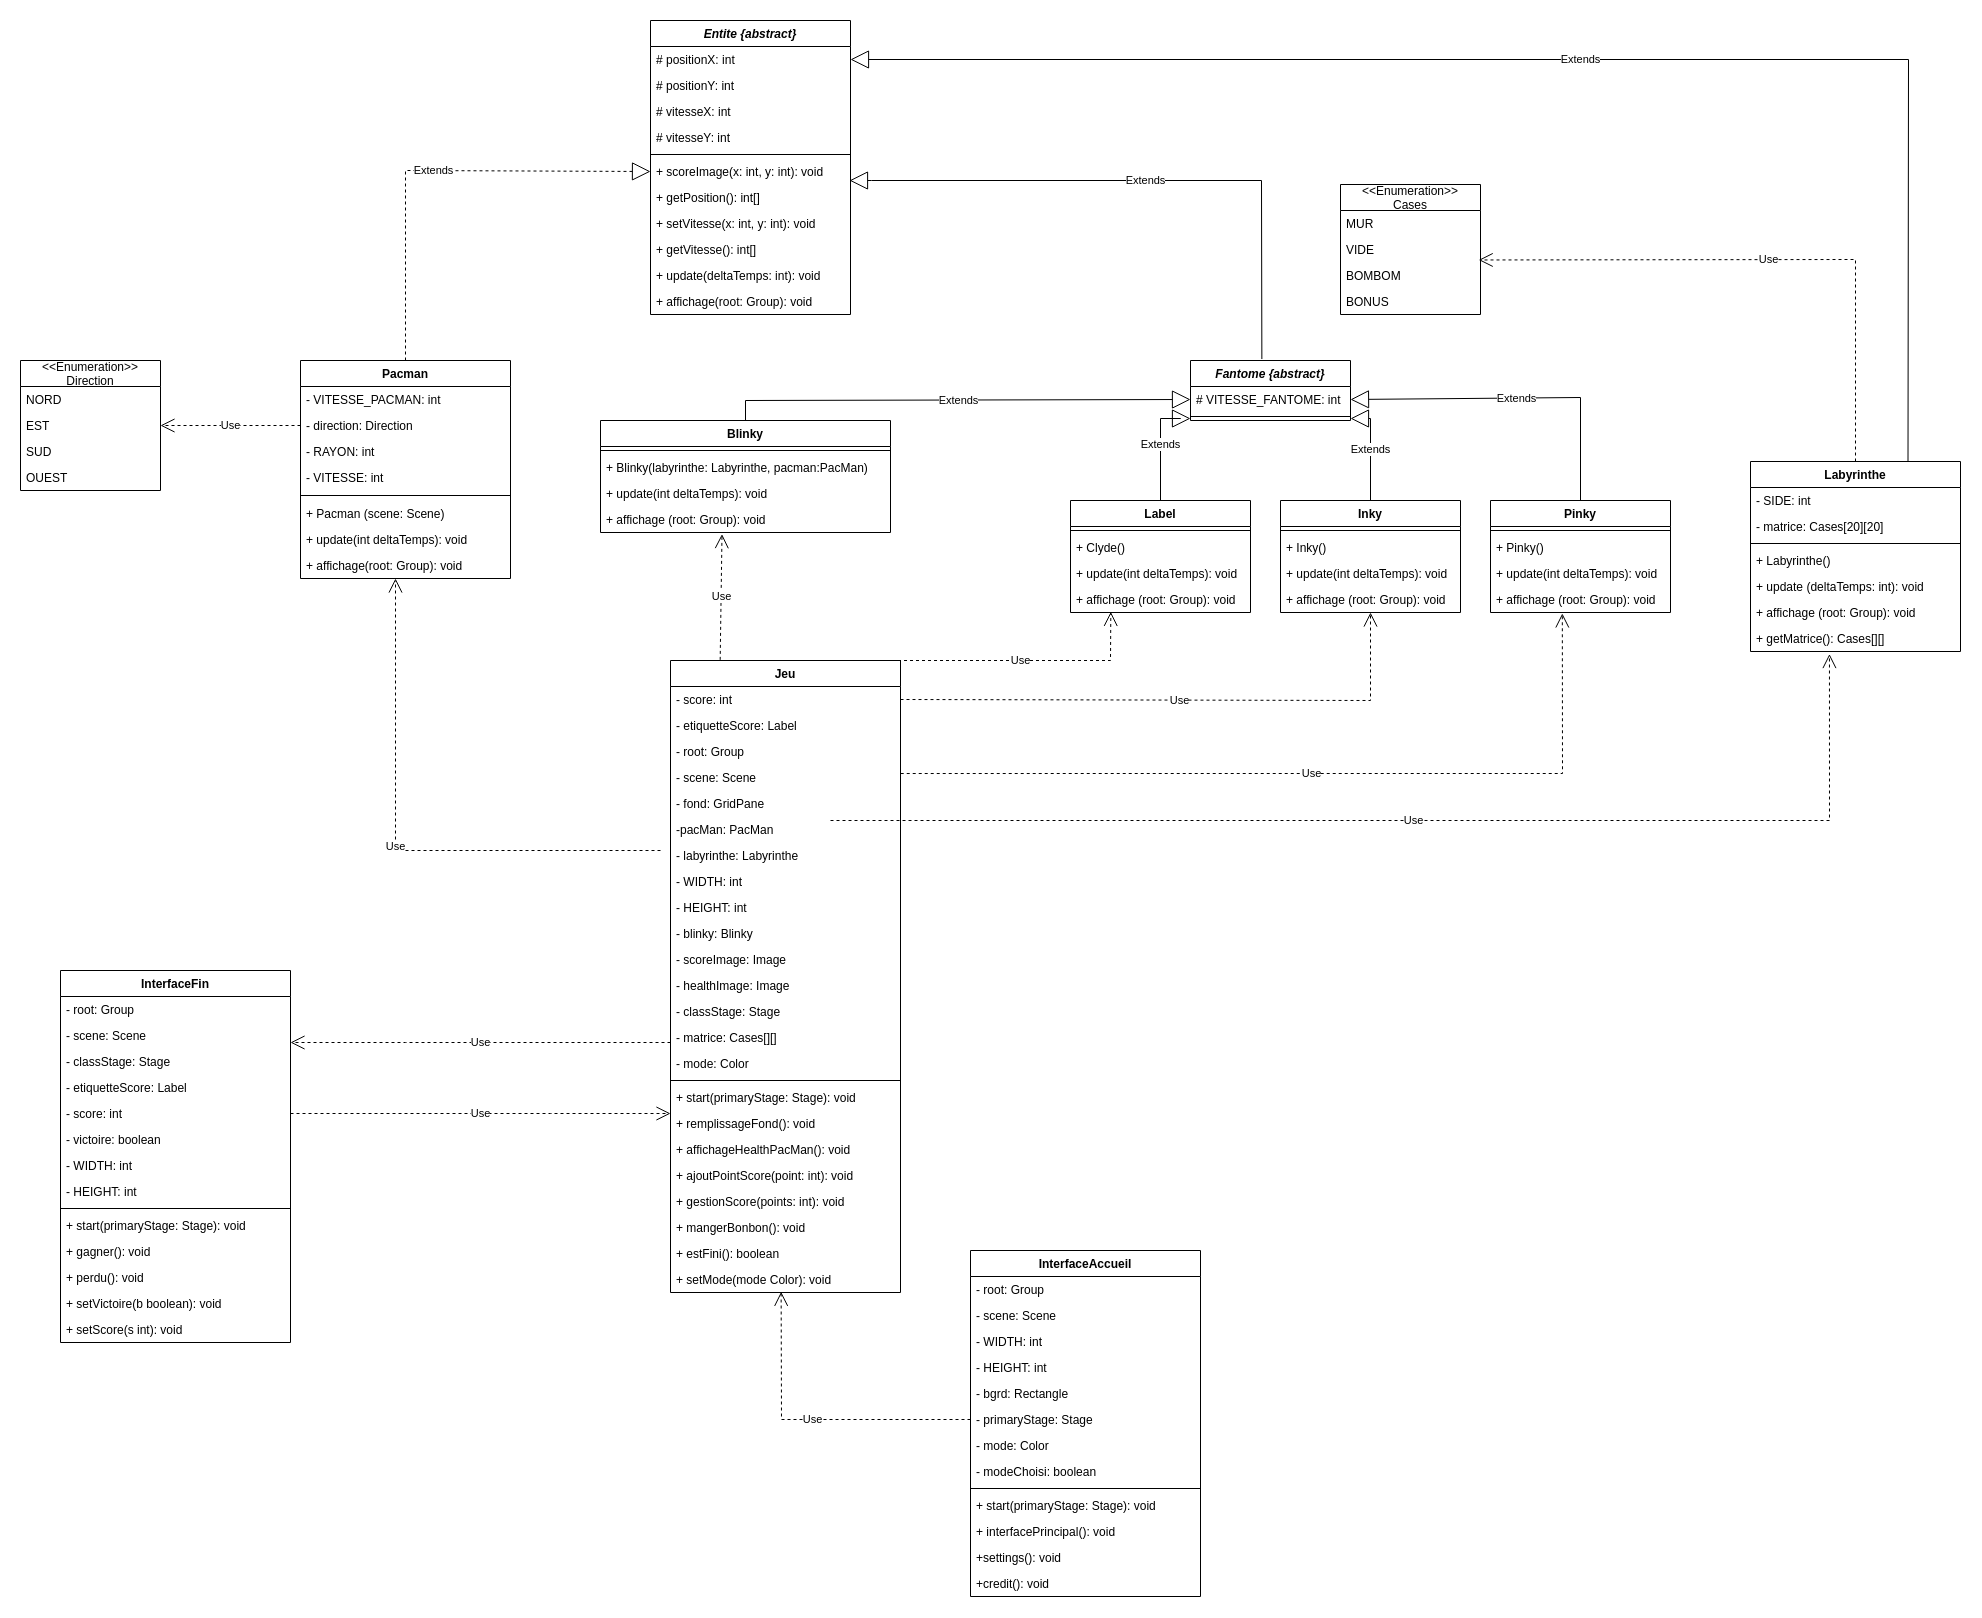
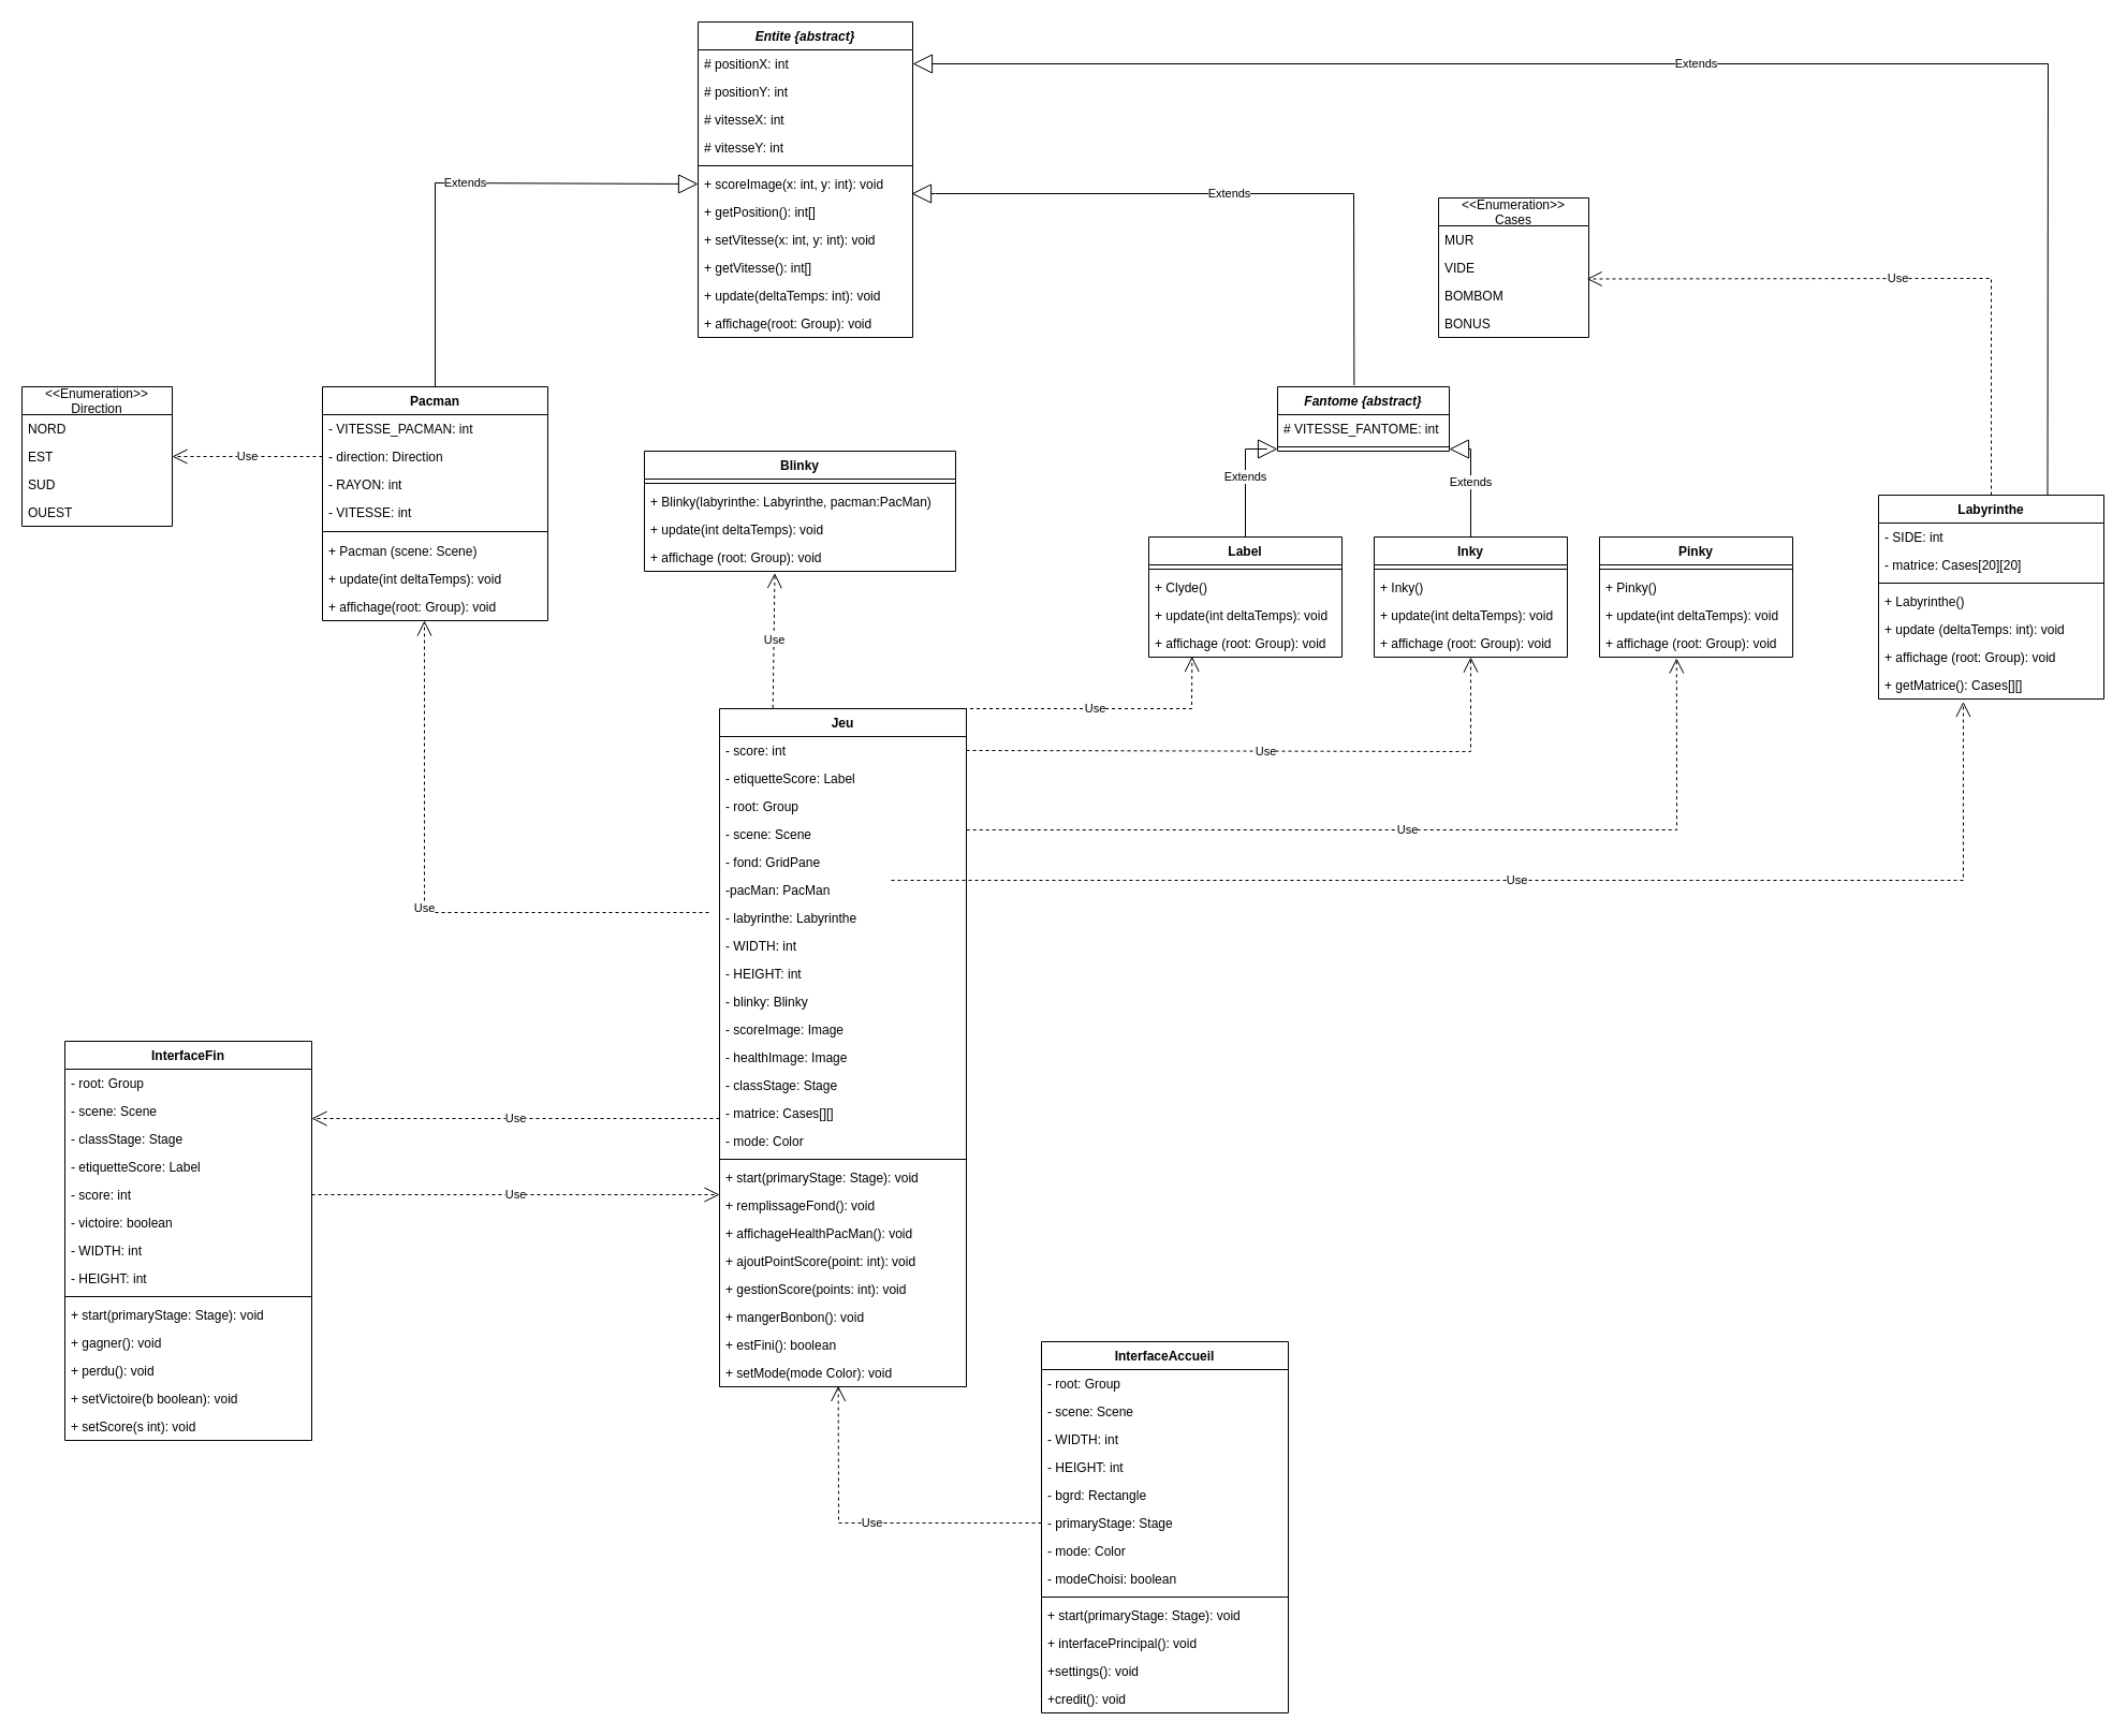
- <mxCell id="23" value="Extends" style="endArrow=block;endSize=16;endFill=0;html=1;rounded=0;exitX=0.5;exitY=0;exitDx=0;exitDy=0;entryX=0;entryY=0.5;entryDx=0;entryDy=0;dashed=1;" parent="1" source="14" target="8" edge="1"><mxGeometry width="160" relative="1" as="geometry"><mxPoint x="600" y="280" as="sourcePoint" /><mxPoint x="440" y="280" as="targetPoint" /><Array as="points"><mxPoint x="405" y="170" /><mxPoint x="650" y="171" /></Array></mxGeometry></mxCell>
+ <mxCell id="23" value="Extends" style="endArrow=block;endSize=16;endFill=0;html=1;rounded=0;exitX=0.5;exitY=0;exitDx=0;exitDy=0;entryX=0;entryY=0.5;entryDx=0;entryDy=0;" parent="1" source="14" target="8" edge="1"><mxGeometry width="160" relative="1" as="geometry"><mxPoint x="600" y="280" as="sourcePoint" /><mxPoint x="440" y="280" as="targetPoint" /><Array as="points"><mxPoint x="405" y="170" /><mxPoint x="650" y="171" /></Array></mxGeometry></mxCell>
- <mxCell id="54" value="Extends" style="endArrow=block;endSize=16;endFill=0;html=1;rounded=0;entryX=1;entryY=0.5;entryDx=0;entryDy=0;" parent="1" source="48" target="25" edge="1"><mxGeometry width="160" relative="1" as="geometry"><mxPoint x="1191.36" y="386.56" as="sourcePoint" /><mxPoint x="1050" y="219" as="targetPoint" /><Array as="points"><mxPoint x="1580" y="397" /></Array></mxGeometry></mxCell>
- <mxCell id="53" value="Extends" style="endArrow=block;endSize=16;endFill=0;html=1;rounded=0;exitX=0.5;exitY=0;exitDx=0;exitDy=0;entryX=0;entryY=0.5;entryDx=0;entryDy=0;" parent="1" source="33" target="25" edge="1"><mxGeometry width="160" relative="1" as="geometry"><mxPoint x="754" y="477.56" as="sourcePoint" /><mxPoint x="612.64" y="310" as="targetPoint" /><Array as="points"><mxPoint x="745" y="400" /></Array></mxGeometry></mxCell>
